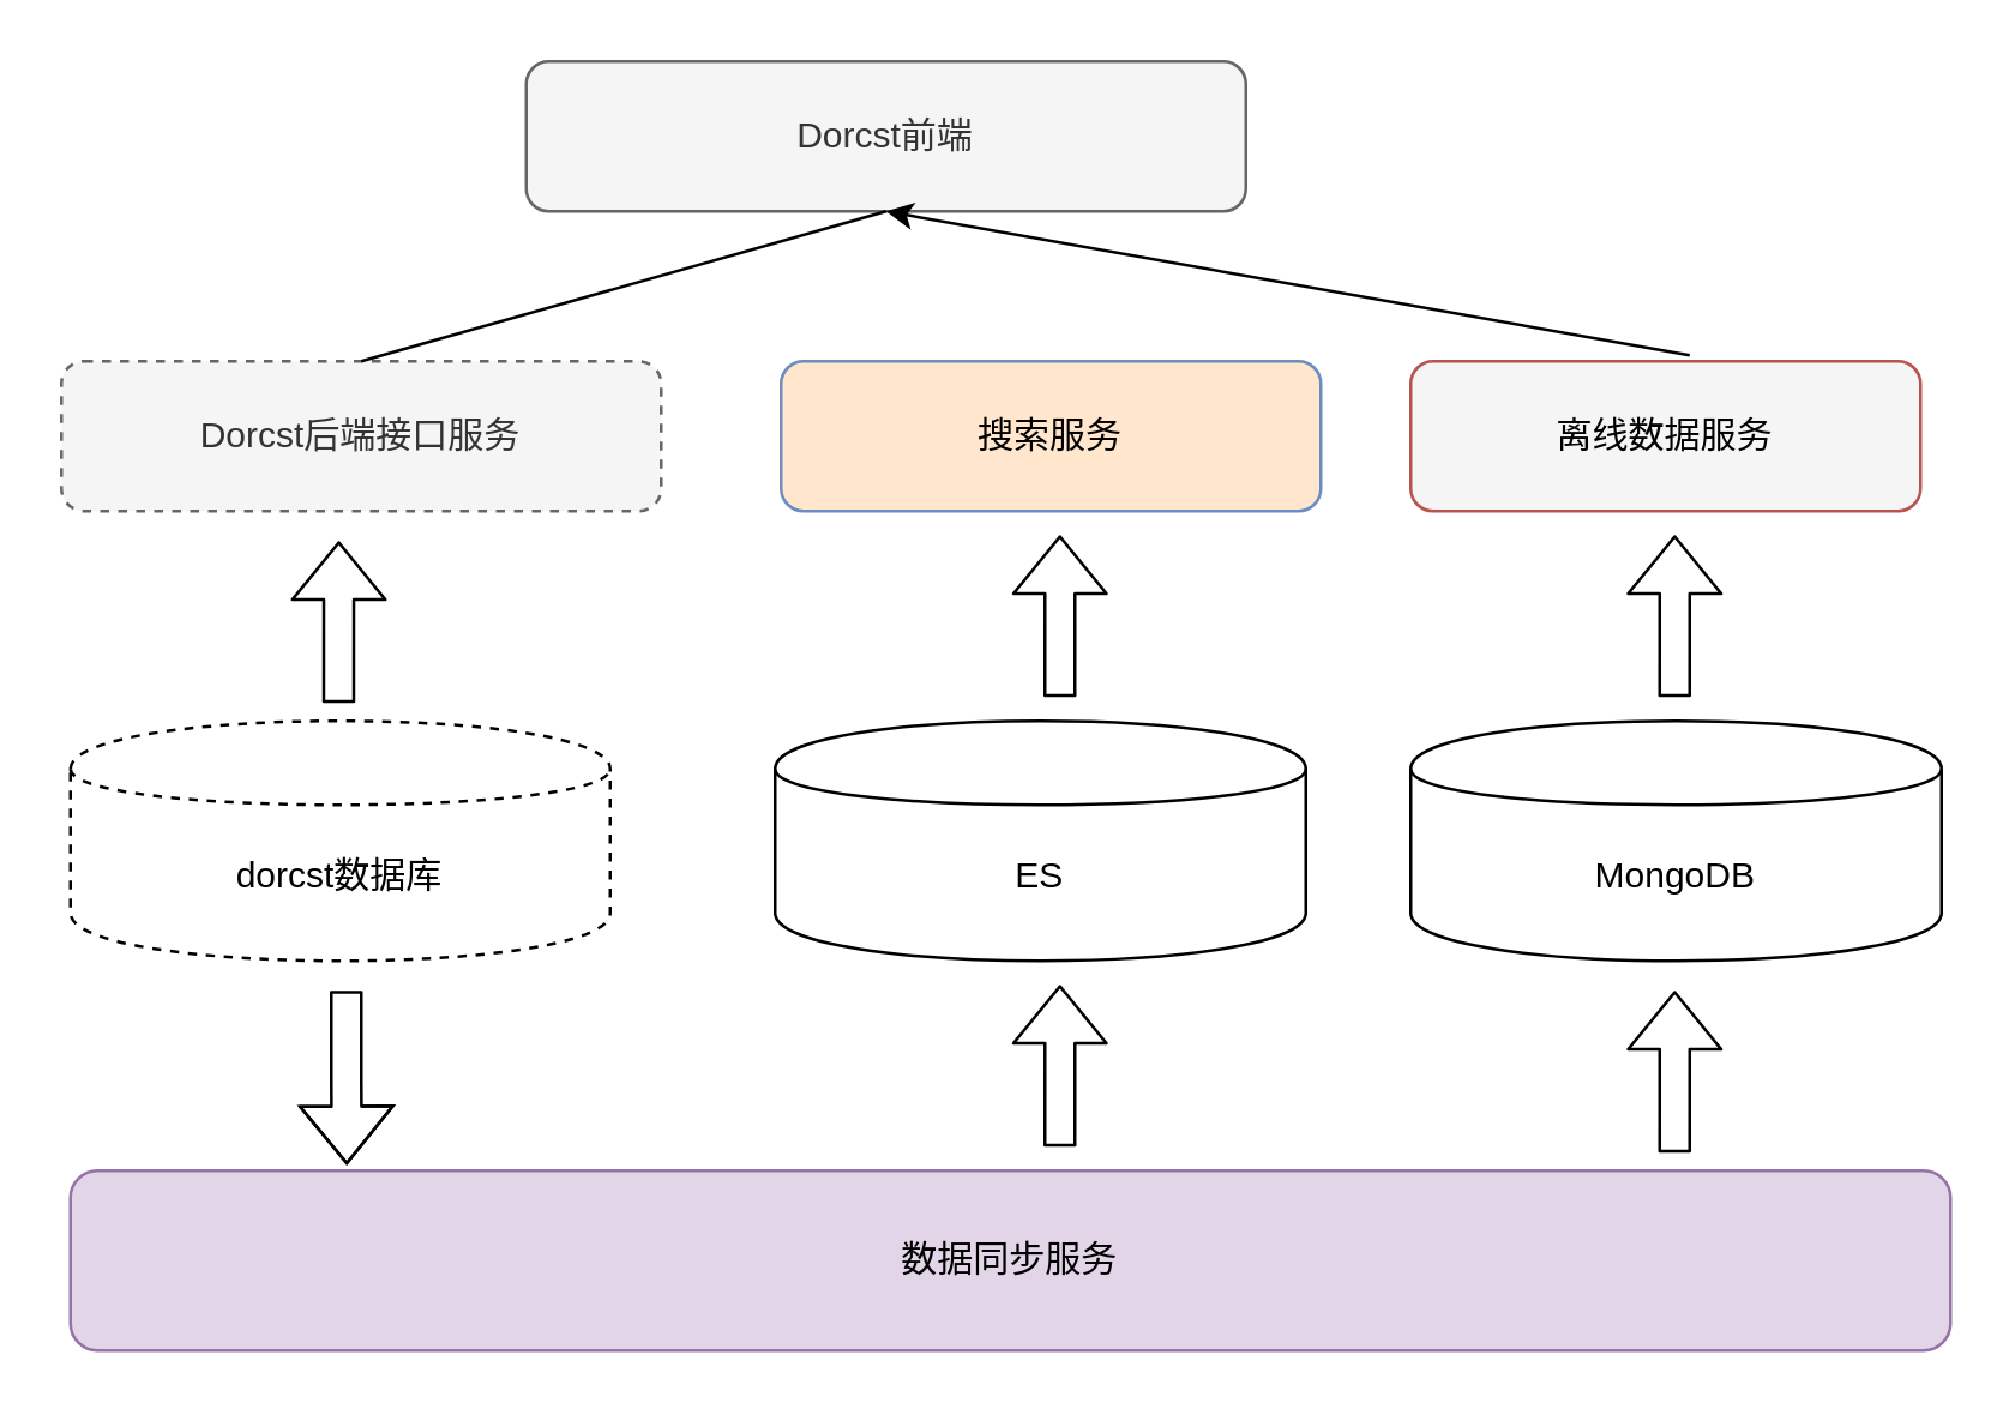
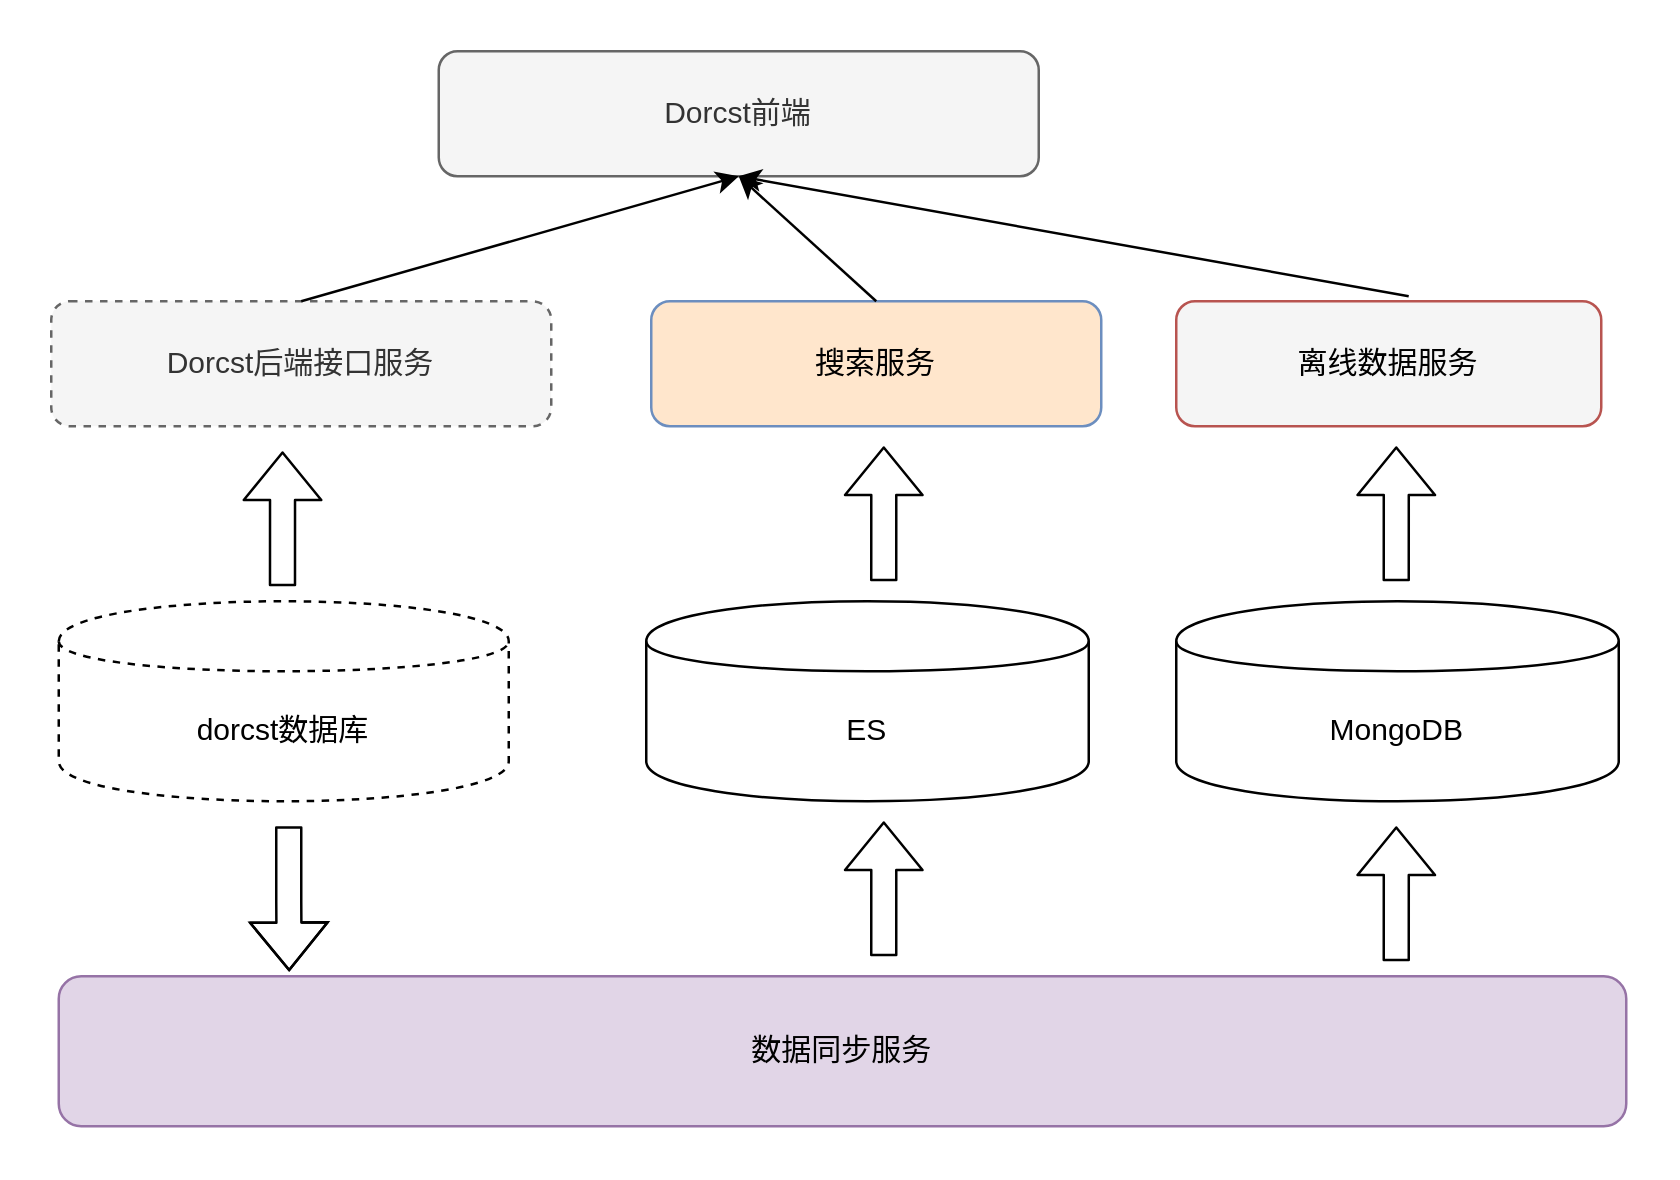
- <mxCell id="16" value="" style="endArrow=none;html=1;exitX=0.5;exitY=0;exitDx=0;exitDy=0;entryX=0.5;entryY=1;entryDx=0;entryDy=0;" edge="1" parent="1" source="3" target="2"><mxGeometry width="50" height="50" relative="1" as="geometry"><mxPoint x="310" y="120" as="sourcePoint" /><mxPoint x="350" y="80" as="targetPoint" /></mxGeometry></mxCell>
+ <mxCell id="16" value="" style="endArrow=classic;html=1;exitX=0.5;exitY=0;exitDx=0;exitDy=0;entryX=0.5;entryY=1;entryDx=0;entryDy=0;" edge="1" parent="1" source="3" target="2"><mxGeometry width="50" height="50" relative="1" as="geometry"><mxPoint x="310" y="120" as="sourcePoint" /><mxPoint x="350" y="80" as="targetPoint" /></mxGeometry></mxCell>
+ <mxCell id="17" value="" style="endArrow=classic;html=1;exitX=0.5;exitY=0;exitDx=0;exitDy=0;entryX=0.5;entryY=1;entryDx=0;entryDy=0;" edge="1" parent="1" source="4" target="2"><mxGeometry width="50" height="50" relative="1" as="geometry"><mxPoint x="130" y="130" as="sourcePoint" /><mxPoint x="340" y="70" as="targetPoint" /></mxGeometry></mxCell>
